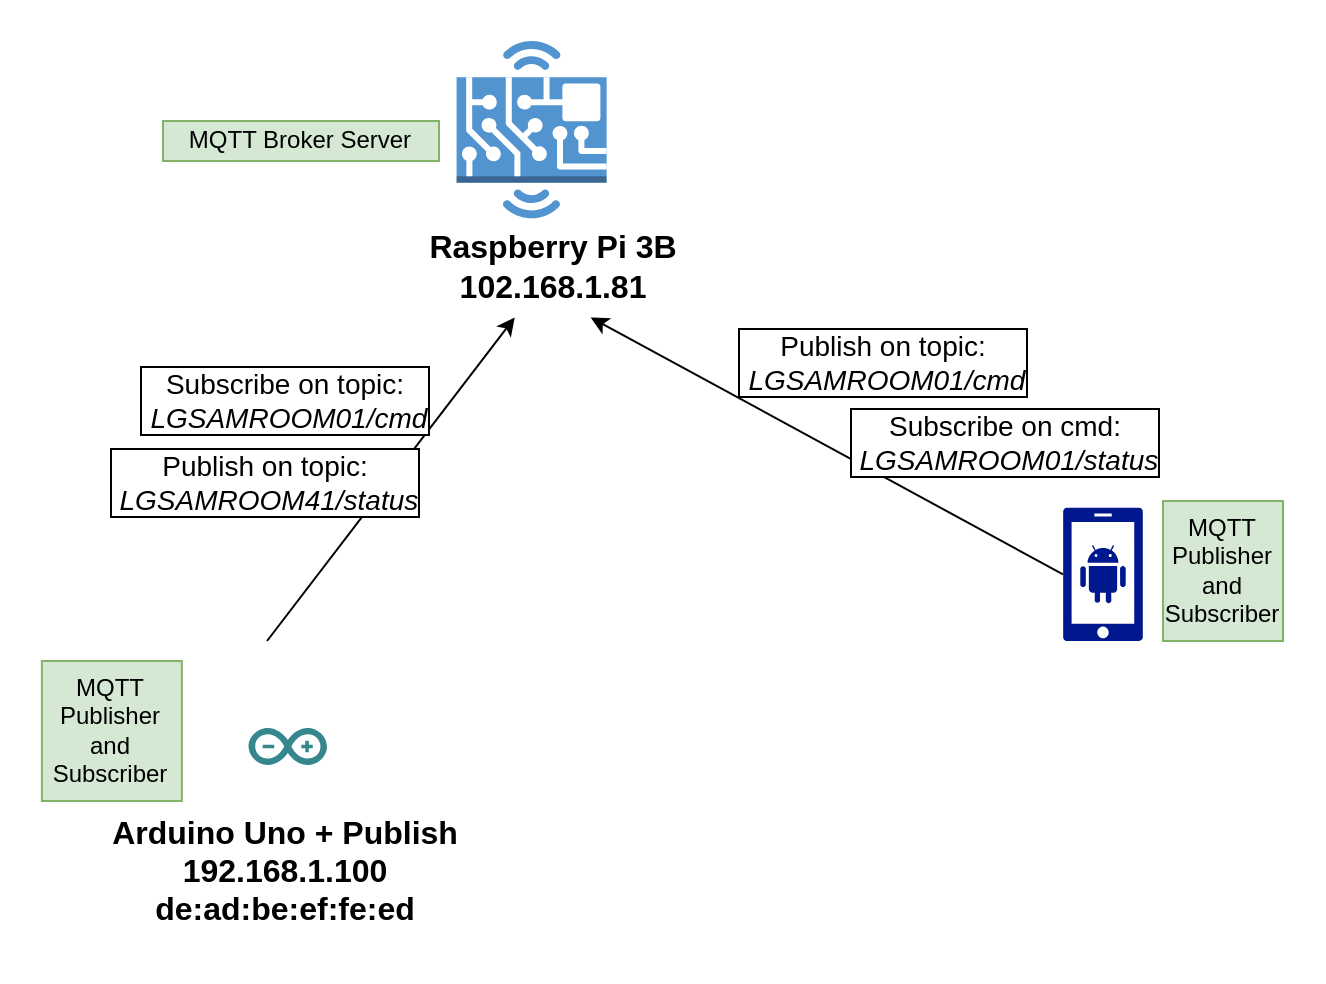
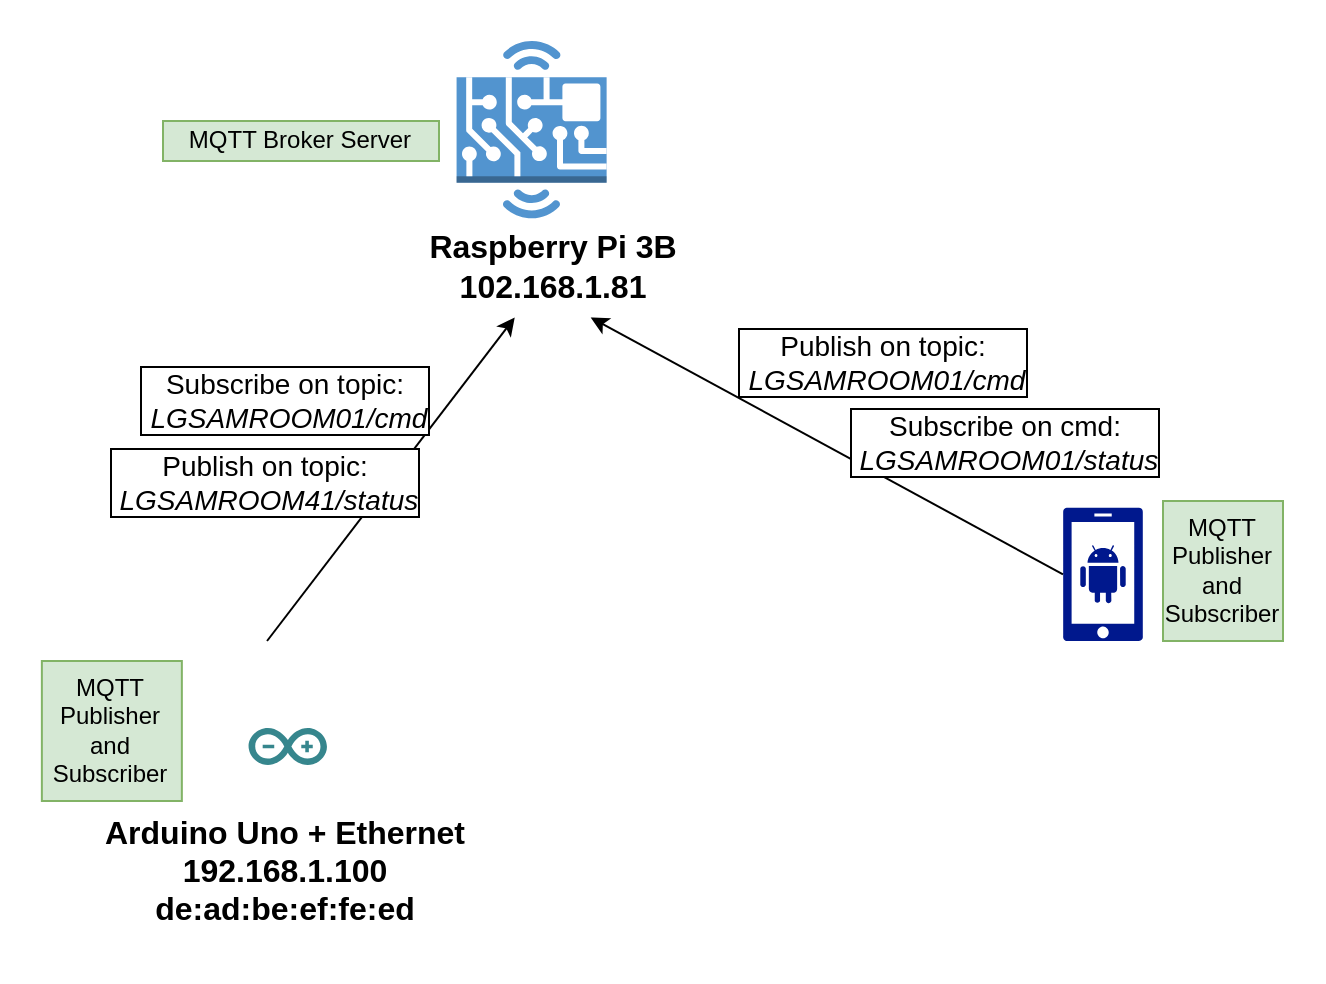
- <mxCell id="3" value="&lt;font color=&quot;#000000&quot; style=&quot;font-size: 16px;&quot;&gt;&lt;b&gt;Arduino Uno + Publish&lt;br&gt;192.168.1.100&lt;br&gt;&lt;/b&gt;&lt;/font&gt;&lt;b&gt;&lt;font color=&quot;#000000&quot; style=&quot;font-size: 16px;&quot;&gt;de:ad:be:ef:fe:ed&lt;/font&gt;&lt;/b&gt;&lt;font color=&quot;#000000&quot; style=&quot;font-size: 16px;&quot;&gt;&lt;b&gt;&lt;br&gt;&lt;/b&gt;&lt;/font&gt;" style="text;html=1;align=center;verticalAlign=middle;resizable=0;points=[];autosize=1;strokeColor=none;fillColor=none;fontColor=#FF8000;" vertex="1" parent="2"><mxGeometry x="-29.143" y="80" width="200" height="70" as="geometry" /></mxCell>
+ <mxCell id="3" value="&lt;font color=&quot;#000000&quot; style=&quot;font-size: 16px;&quot;&gt;&lt;b&gt;Arduino Uno + Ethernet&lt;br&gt;192.168.1.100&lt;br&gt;&lt;/b&gt;&lt;/font&gt;&lt;b&gt;&lt;font color=&quot;#000000&quot; style=&quot;font-size: 16px;&quot;&gt;de:ad:be:ef:fe:ed&lt;/font&gt;&lt;/b&gt;&lt;font color=&quot;#000000&quot; style=&quot;font-size: 16px;&quot;&gt;&lt;b&gt;&lt;br&gt;&lt;/b&gt;&lt;/font&gt;" style="text;html=1;align=center;verticalAlign=middle;resizable=0;points=[];autosize=1;strokeColor=none;fillColor=none;fontColor=#FF8000;" vertex="1" parent="2"><mxGeometry x="-29.143" y="80" width="200" height="70" as="geometry" /></mxCell>
